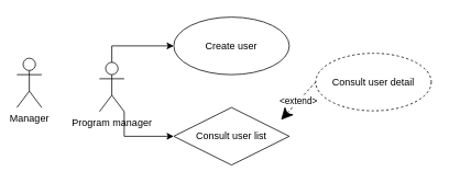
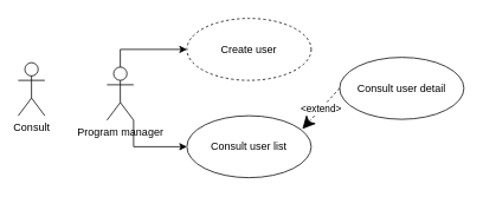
- <mxCell id="2" value="Create user" style="ellipse;whiteSpace=wrap;html=1;" vertex="1" parent="1"><mxGeometry x="210" y="20" width="140" height="70" as="geometry" /></mxCell>
+ <mxCell id="2" value="Create user" style="ellipse;whiteSpace=wrap;html=1;dashed=1;" vertex="1" parent="1"><mxGeometry x="210" y="20" width="140" height="70" as="geometry" /></mxCell>
- <mxCell id="4" value="Consult user detail" style="ellipse;whiteSpace=wrap;html=1;dashed=1;" vertex="1" parent="1"><mxGeometry x="382" y="64" width="140" height="70" as="geometry" /></mxCell>
+ <mxCell id="4" value="Consult user detail" style="ellipse;whiteSpace=wrap;html=1;" vertex="1" parent="1"><mxGeometry x="382" y="64" width="140" height="70" as="geometry" /></mxCell>
- <mxCell id="6" value="Manager" style="shape=umlActor;verticalLabelPosition=bottom;verticalAlign=top;html=1;" vertex="1" parent="1"><mxGeometry x="20" y="70" width="30" height="60" as="geometry" /></mxCell>
+ <mxCell id="6" value="Consult" style="shape=umlActor;verticalLabelPosition=bottom;verticalAlign=top;html=1;" vertex="1" parent="1"><mxGeometry x="20" y="70" width="30" height="60" as="geometry" /></mxCell>
- <mxCell id="3" value="Consult user list" style="rhombus;whiteSpace=wrap;html=1;" vertex="1" parent="1"><mxGeometry x="210" y="130" width="140" height="70" as="geometry" /></mxCell>
+ <mxCell id="3" value="Consult user list" style="ellipse;whiteSpace=wrap;html=1;" vertex="1" parent="1"><mxGeometry x="210" y="130" width="140" height="70" as="geometry" /></mxCell>
